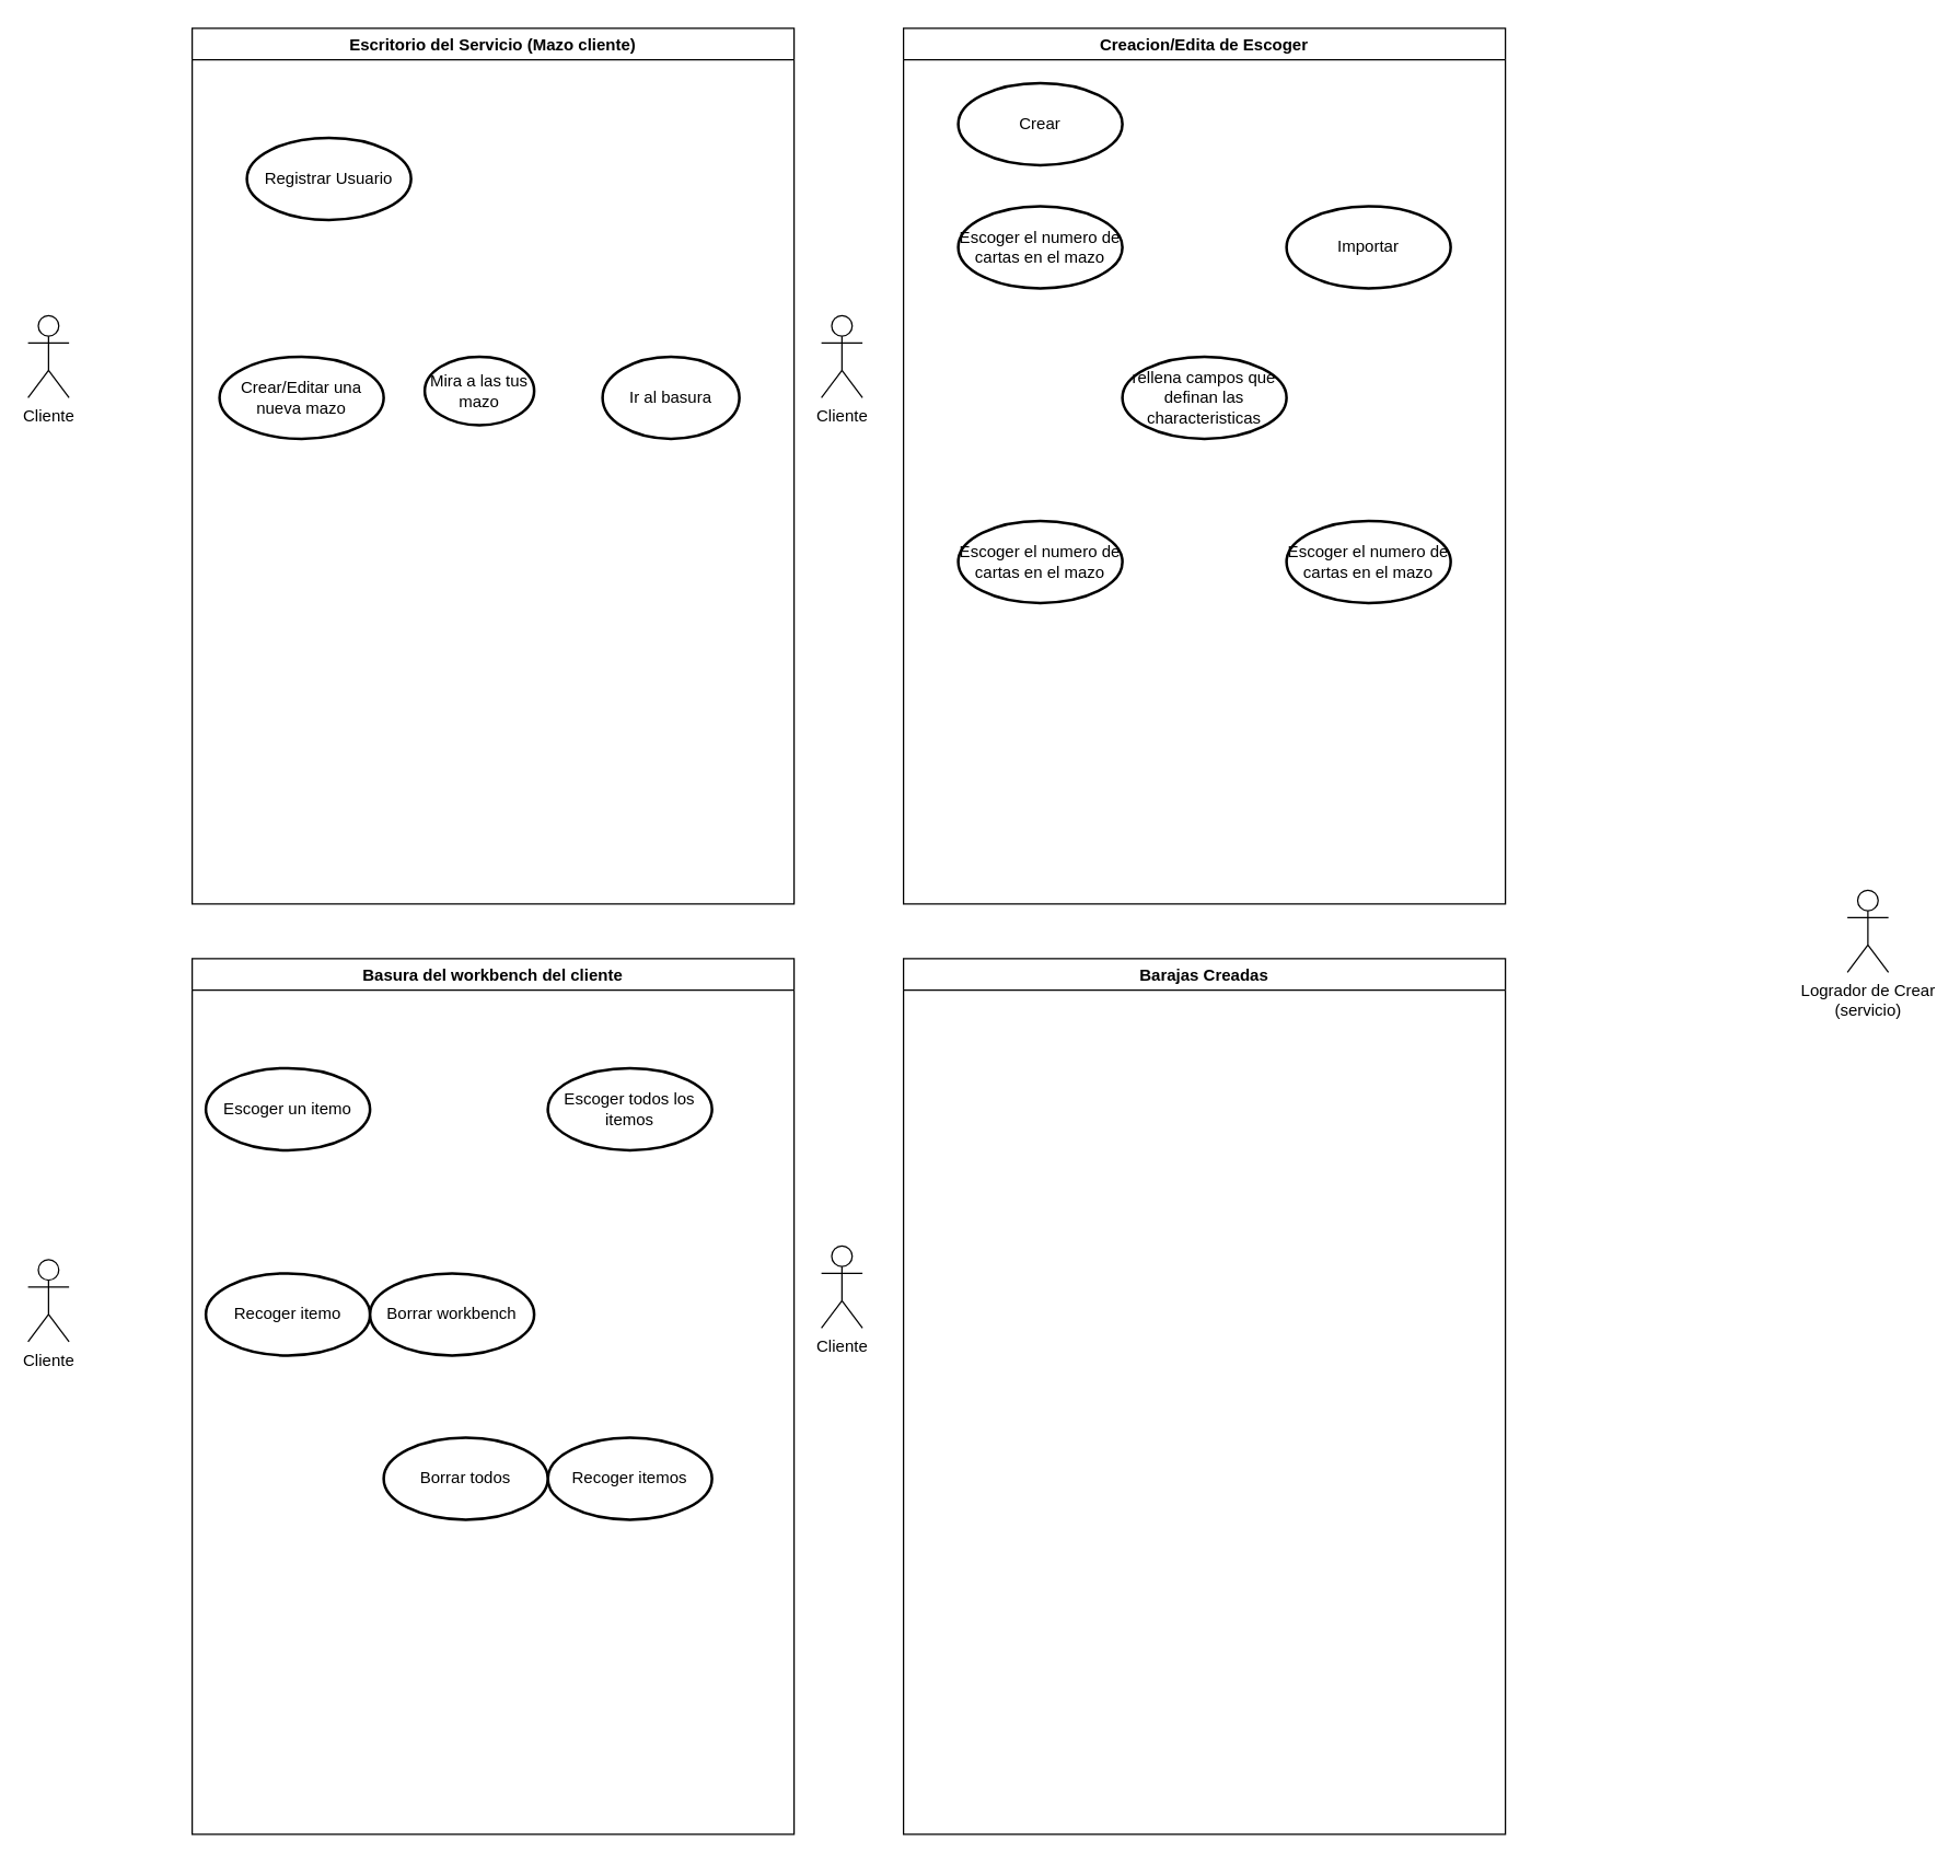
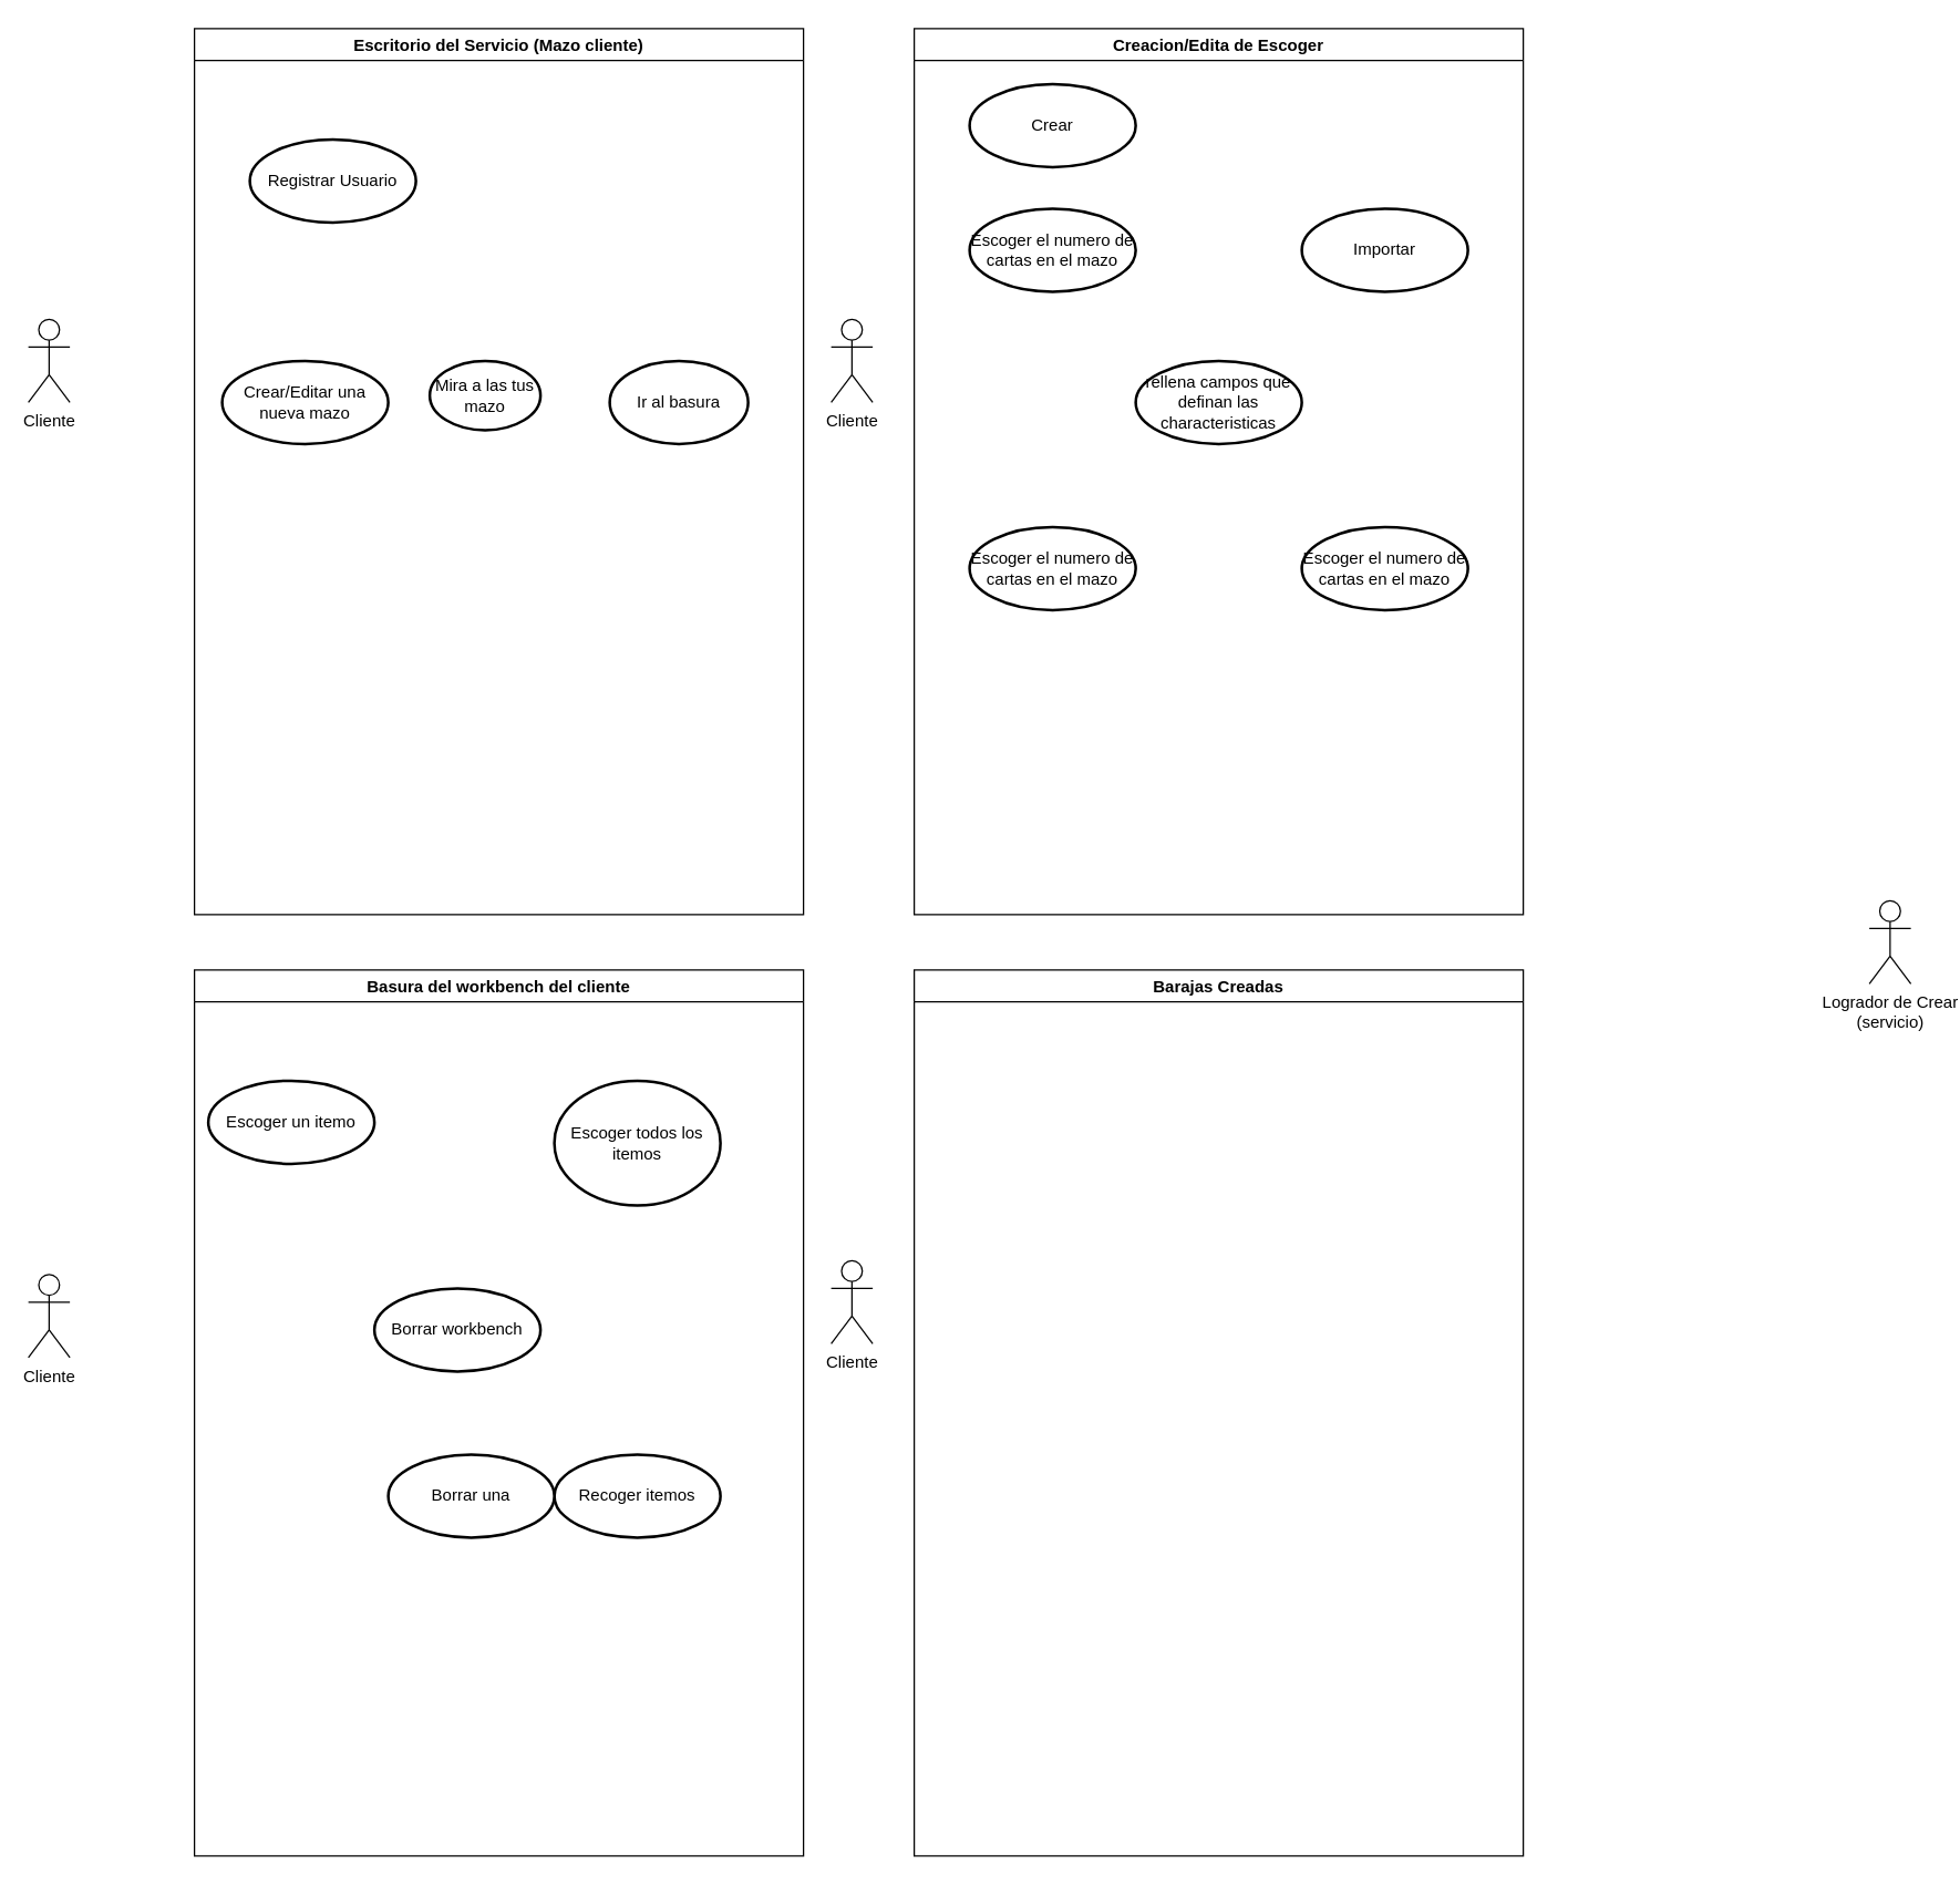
- <mxCell id="7" value="Escoger todos los itemos" style="strokeWidth=2;html=1;shape=mxgraph.flowchart.start_1;whiteSpace=wrap;" vertex="1" parent="4"><mxGeometry x="260" y="80" width="120" height="60" as="geometry" /></mxCell>
+ <mxCell id="7" value="Escoger todos los itemos" style="strokeWidth=2;html=1;shape=mxgraph.flowchart.start_1;whiteSpace=wrap;" vertex="1" parent="4"><mxGeometry x="260" y="80" width="120" height="90" as="geometry" /></mxCell>
- <mxCell id="5" value="Recoger itemo" style="strokeWidth=2;html=1;shape=mxgraph.flowchart.start_1;whiteSpace=wrap;" vertex="1" parent="4"><mxGeometry x="10" y="230" width="120" height="60" as="geometry" /></mxCell>
- <mxCell id="9" value="Borrar todos" style="strokeWidth=2;html=1;shape=mxgraph.flowchart.start_1;whiteSpace=wrap;" vertex="1" parent="4"><mxGeometry x="140" y="350" width="120" height="60" as="geometry" /></mxCell>
+ <mxCell id="9" value="Borrar una" style="strokeWidth=2;html=1;shape=mxgraph.flowchart.start_1;whiteSpace=wrap;" vertex="1" parent="4"><mxGeometry x="140" y="350" width="120" height="60" as="geometry" /></mxCell>
